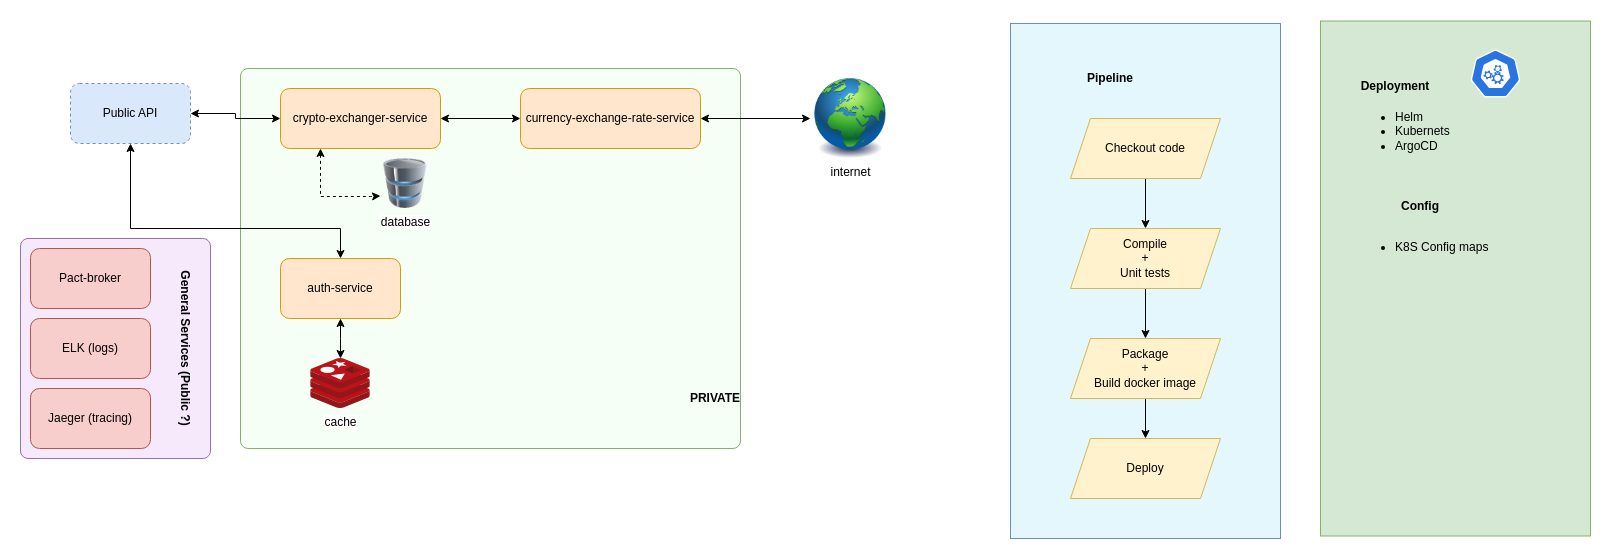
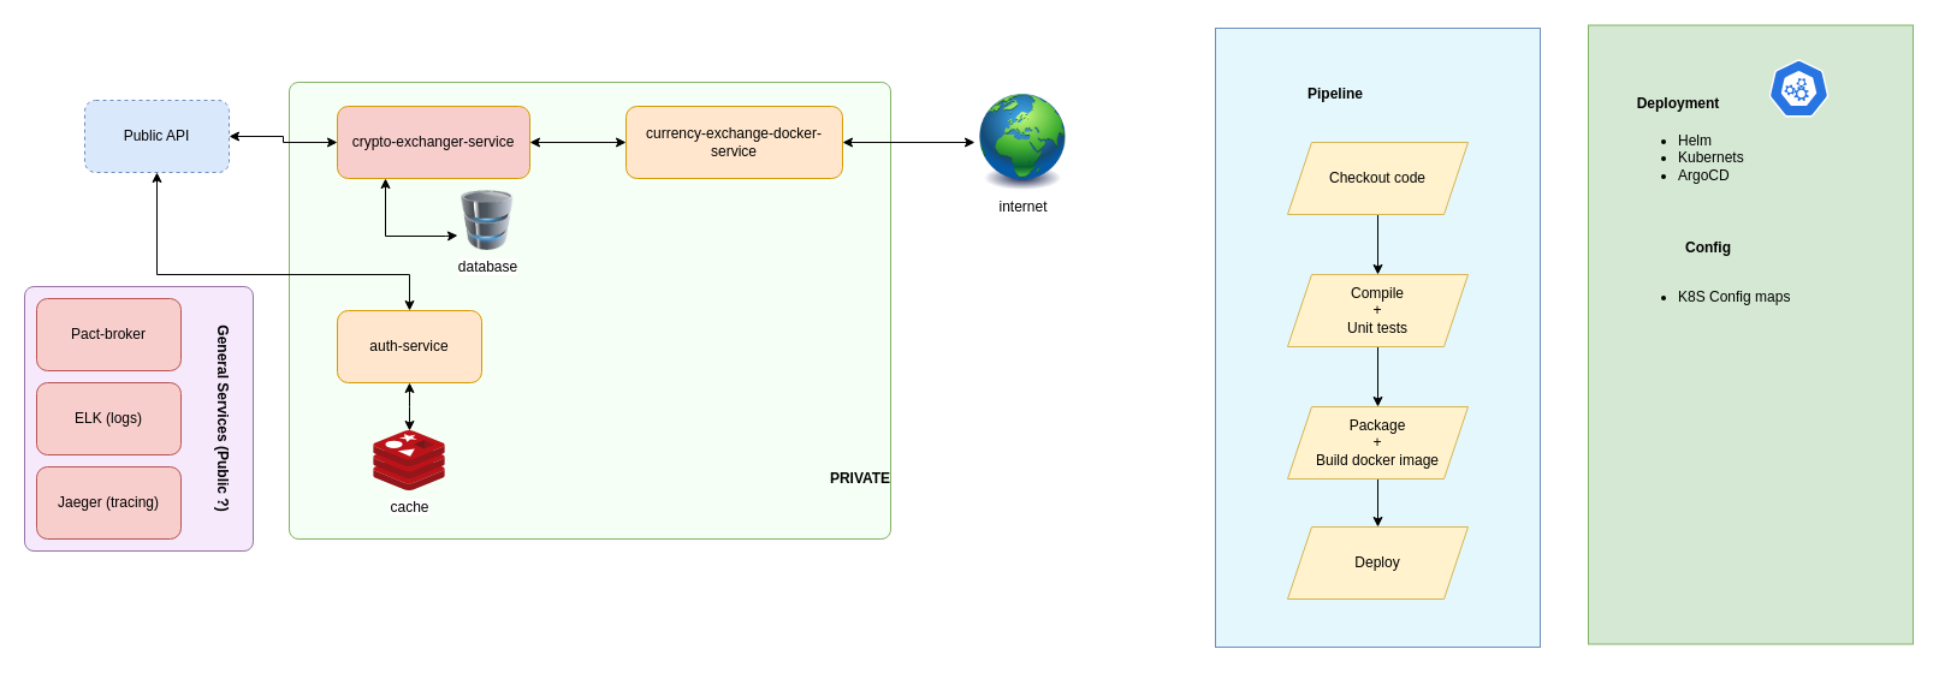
- <mxCell id="10" value="&lt;div&gt;crypto-exchanger-service&lt;/div&gt;" style="rounded=1;whiteSpace=wrap;html=1;fillColor=#ffe6cc;strokeColor=#d79b00;" vertex="1" parent="1"><mxGeometry x="280" y="88" width="160" height="60" as="geometry" /></mxCell>
+ <mxCell id="10" value="&lt;div&gt;crypto-exchanger-service&lt;/div&gt;" style="rounded=1;whiteSpace=wrap;html=1;fillColor=#f8cecc;strokeColor=#d79b00;" vertex="1" parent="1"><mxGeometry x="280" y="88" width="160" height="60" as="geometry" /></mxCell>
- <mxCell id="12" value="&lt;div&gt;currency-exchange-rate-service&lt;/div&gt;" style="rounded=1;whiteSpace=wrap;html=1;fillColor=#ffe6cc;strokeColor=#d79b00;" vertex="1" parent="1"><mxGeometry x="520" y="88" width="180" height="60" as="geometry" /></mxCell>
+ <mxCell id="12" value="&lt;div&gt;currency-exchange-docker-service&lt;/div&gt;" style="rounded=1;whiteSpace=wrap;html=1;fillColor=#ffe6cc;strokeColor=#d79b00;" vertex="1" parent="1"><mxGeometry x="520" y="88" width="180" height="60" as="geometry" /></mxCell>
- <mxCell id="9" style="edgeStyle=orthogonalEdgeStyle;rounded=0;orthogonalLoop=1;jettySize=auto;html=1;exitX=0.25;exitY=1;exitDx=0;exitDy=0;entryX=0;entryY=0.75;entryDx=0;entryDy=0;startArrow=classic;startFill=1;dashed=1;" edge="1" parent="1" source="10" target="16"><mxGeometry relative="1" as="geometry"><Array as="points"><mxPoint x="320" y="196" /><mxPoint x="370" y="196" /></Array></mxGeometry></mxCell>
+ <mxCell id="9" style="edgeStyle=orthogonalEdgeStyle;rounded=0;orthogonalLoop=1;jettySize=auto;html=1;exitX=0.25;exitY=1;exitDx=0;exitDy=0;entryX=0;entryY=0.75;entryDx=0;entryDy=0;startArrow=classic;startFill=1;" edge="1" parent="1" source="10" target="16"><mxGeometry relative="1" as="geometry"><Array as="points"><mxPoint x="320" y="196" /><mxPoint x="370" y="196" /></Array></mxGeometry></mxCell>
